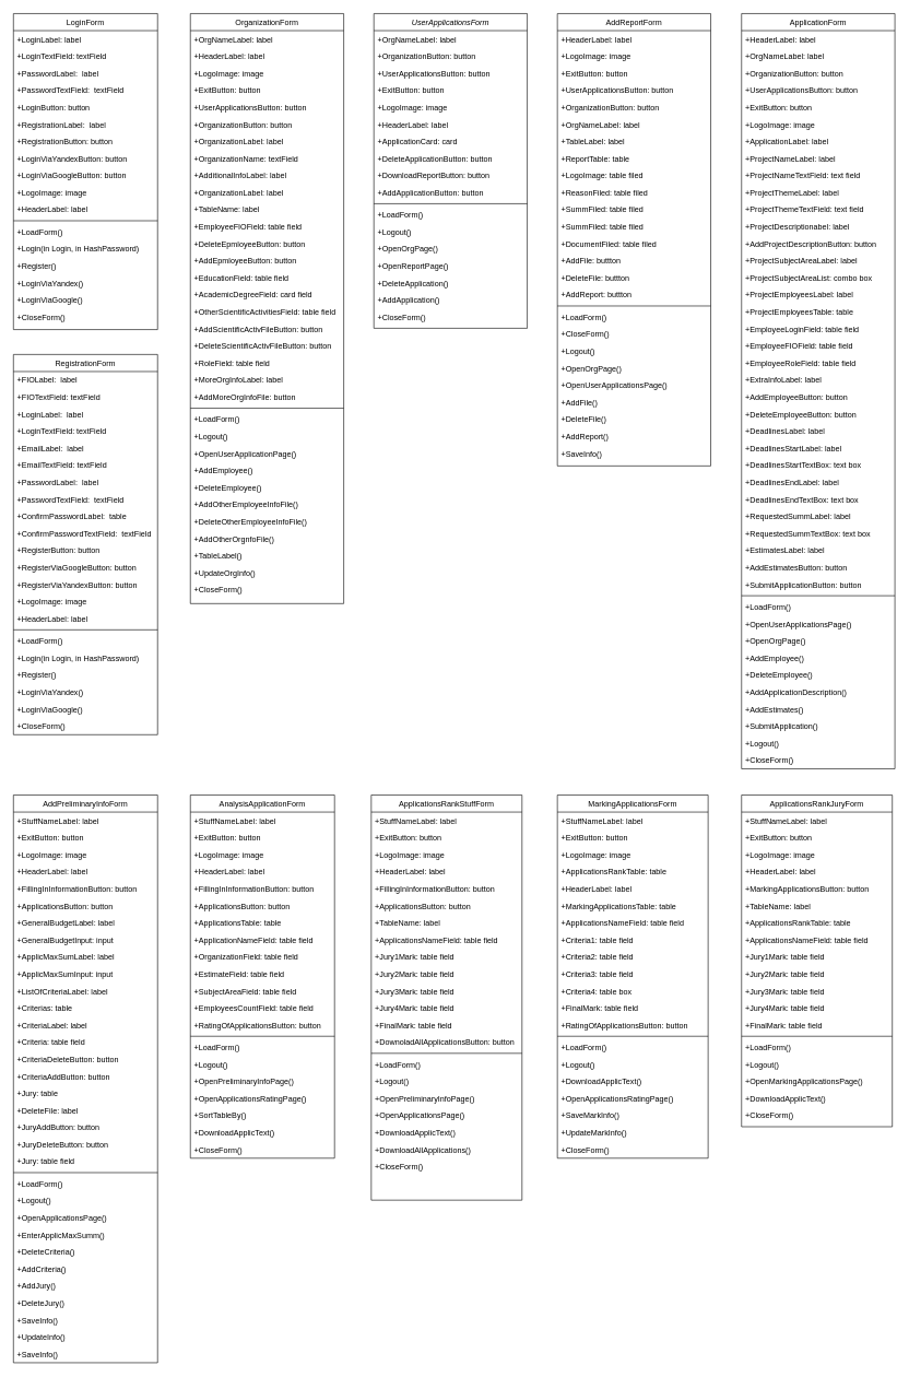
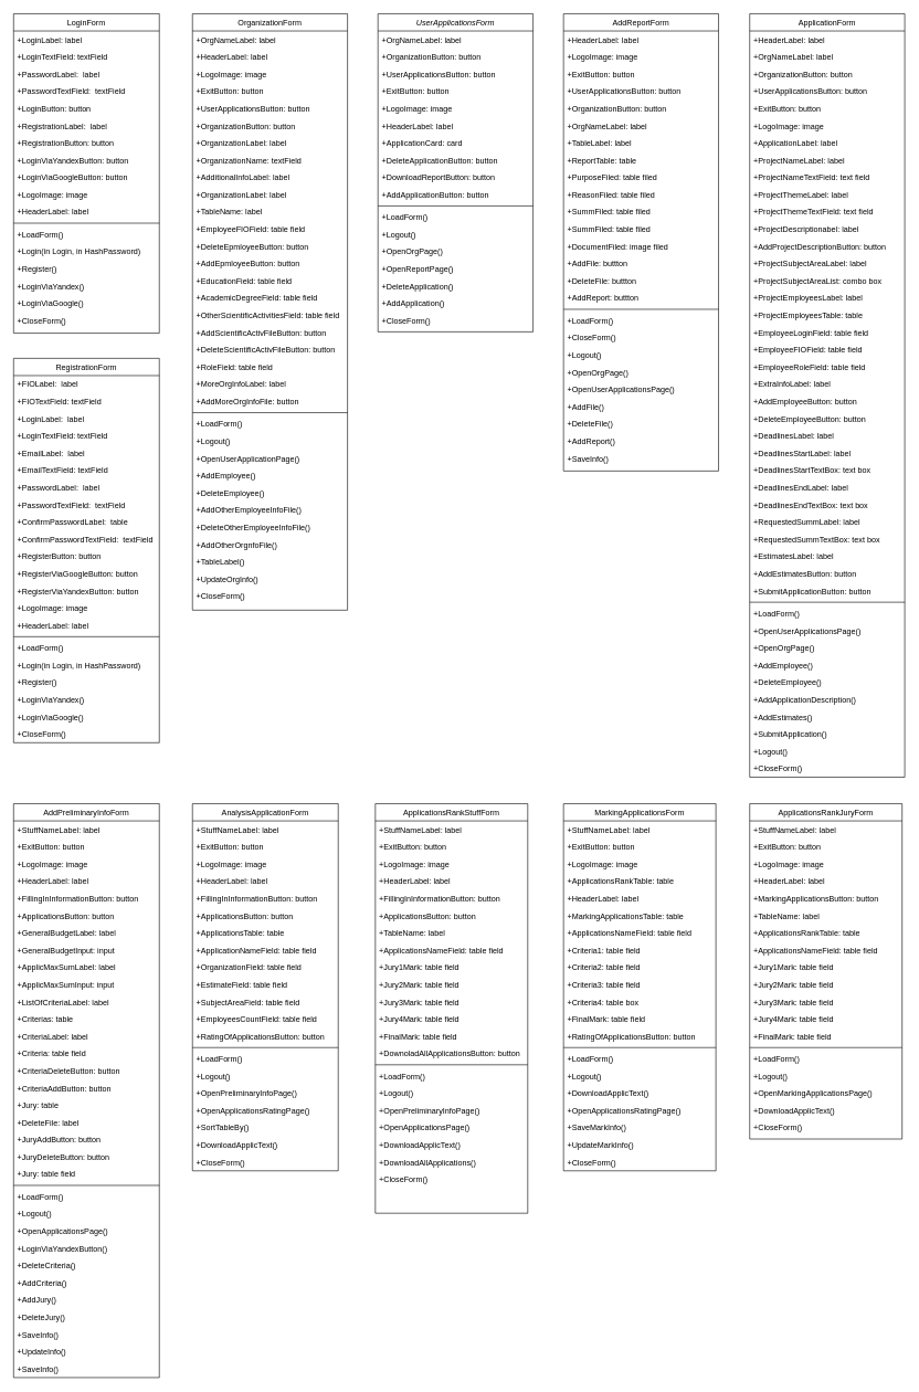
- <mxCell id="228" value="+LogoImage: table filed" style="text;align=left;verticalAlign=top;spacingLeft=4;spacingRight=4;overflow=hidden;rotatable=0;points=[[0,0.5],[1,0.5]];portConstraint=eastwest;" vertex="1" parent="219"><mxGeometry y="234" width="234" height="26" as="geometry" /></mxCell>
+ <mxCell id="228" value="+PurposeFiled: table filed" style="text;align=left;verticalAlign=top;spacingLeft=4;spacingRight=4;overflow=hidden;rotatable=0;points=[[0,0.5],[1,0.5]];portConstraint=eastwest;" vertex="1" parent="219"><mxGeometry y="234" width="234" height="26" as="geometry" /></mxCell>
- <mxCell id="232" value="+DocumentFiled: table filed" style="text;align=left;verticalAlign=top;spacingLeft=4;spacingRight=4;overflow=hidden;rotatable=0;points=[[0,0.5],[1,0.5]];portConstraint=eastwest;" vertex="1" parent="219"><mxGeometry y="338" width="234" height="26" as="geometry" /></mxCell>
+ <mxCell id="232" value="+DocumentFiled: image filed" style="text;align=left;verticalAlign=top;spacingLeft=4;spacingRight=4;overflow=hidden;rotatable=0;points=[[0,0.5],[1,0.5]];portConstraint=eastwest;" vertex="1" parent="219"><mxGeometry y="338" width="234" height="26" as="geometry" /></mxCell>
- <mxCell id="181" value="+AcademicDegreeField: card field" style="text;align=left;verticalAlign=top;spacingLeft=4;spacingRight=4;overflow=hidden;rotatable=0;points=[[0,0.5],[1,0.5]];portConstraint=eastwest;rounded=0;shadow=0;html=0;" vertex="1" parent="165"><mxGeometry y="416" width="234" height="26" as="geometry" /></mxCell>
+ <mxCell id="181" value="+AcademicDegreeField: table field" style="text;align=left;verticalAlign=top;spacingLeft=4;spacingRight=4;overflow=hidden;rotatable=0;points=[[0,0.5],[1,0.5]];portConstraint=eastwest;rounded=0;shadow=0;html=0;" vertex="1" parent="165"><mxGeometry y="416" width="234" height="26" as="geometry" /></mxCell>
- <mxCell id="47" value="+EnterApplicMaxSumm()" style="text;align=left;verticalAlign=top;spacingLeft=4;spacingRight=4;overflow=hidden;rotatable=0;points=[[0,0.5],[1,0.5]];portConstraint=eastwest;" parent="21" vertex="1"><mxGeometry y="658" width="220" height="26" as="geometry" /></mxCell>
+ <mxCell id="47" value="+LoginViaYandexButton()" style="text;align=left;verticalAlign=top;spacingLeft=4;spacingRight=4;overflow=hidden;rotatable=0;points=[[0,0.5],[1,0.5]];portConstraint=eastwest;" parent="21" vertex="1"><mxGeometry y="658" width="220" height="26" as="geometry" /></mxCell>
